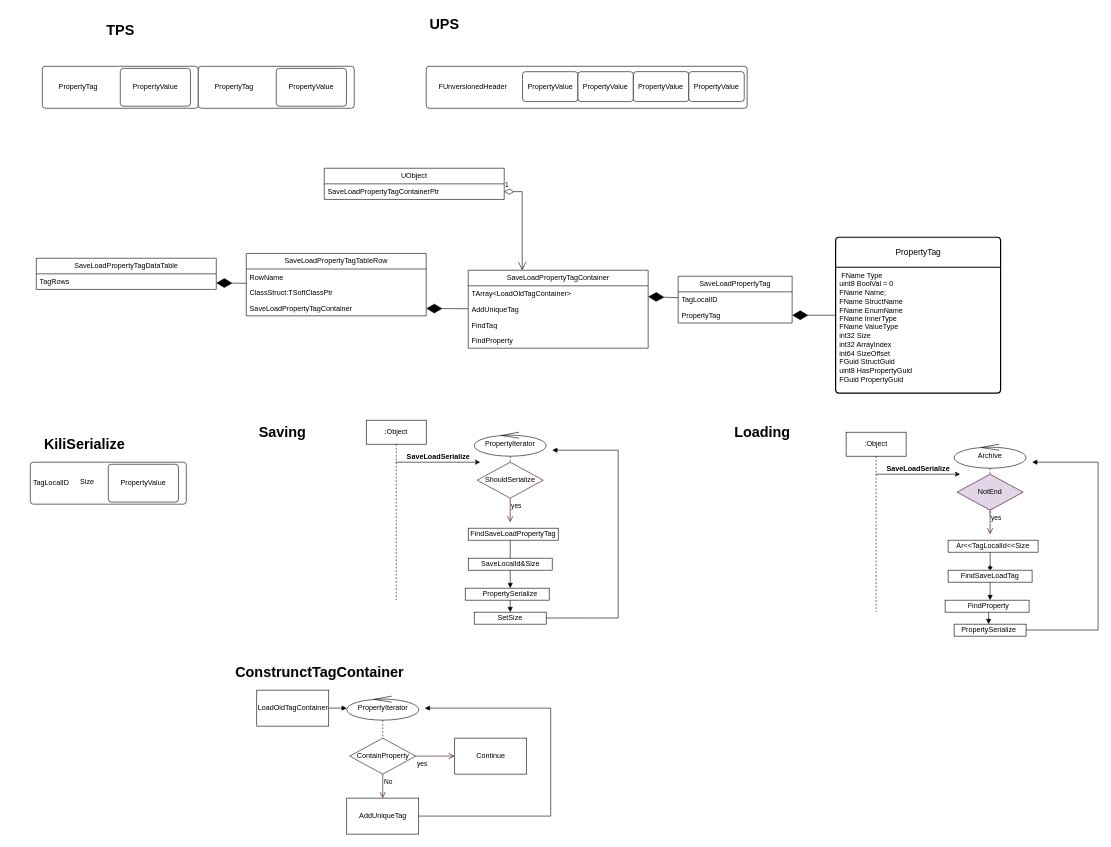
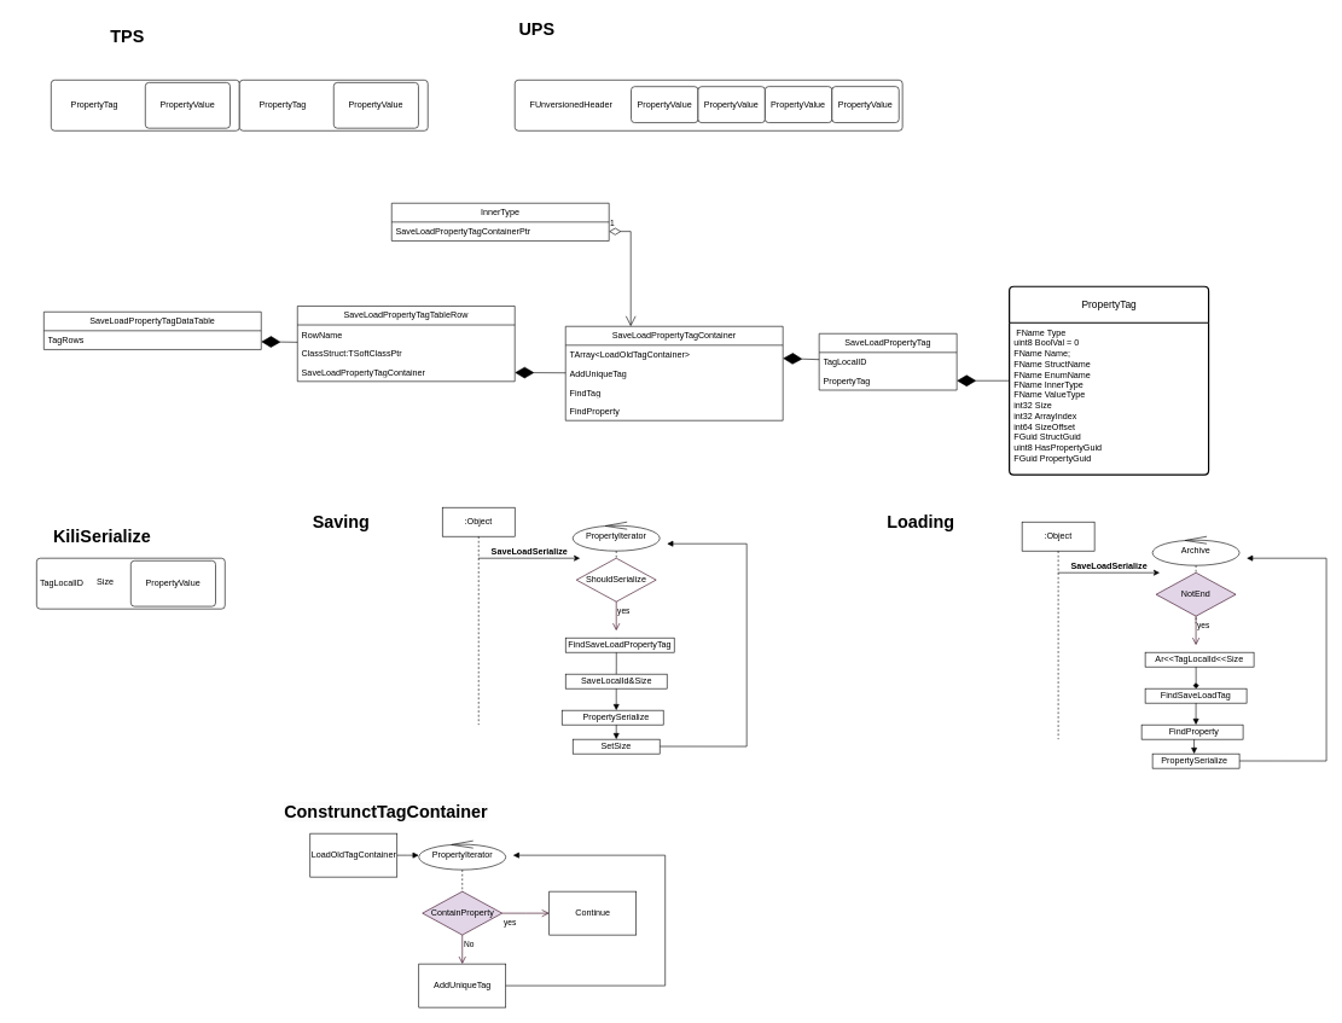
- <mxCell id="4" value="TPS" style="text;strokeColor=none;fillColor=none;html=1;fontSize=24;fontStyle=1;verticalAlign=middle;align=center;" vertex="1" parent="1"><mxGeometry x="150" y="30" width="100" height="40" as="geometry" /></mxCell>
+ <mxCell id="4" value="TPS" style="text;strokeColor=none;fillColor=none;html=1;fontSize=24;fontStyle=1;verticalAlign=middle;align=center;" vertex="1" parent="1"><mxGeometry x="125" y="30" width="100" height="40" as="geometry" /></mxCell>
- <mxCell id="90" value="UObject" style="swimlane;fontStyle=0;childLayout=stackLayout;horizontal=1;startSize=26;fillColor=none;horizontalStack=0;resizeParent=1;resizeParentMax=0;resizeLast=0;collapsible=1;marginBottom=0;whiteSpace=wrap;html=1;" vertex="1" parent="1"><mxGeometry x="540" y="280" width="300" height="52" as="geometry" /></mxCell>
+ <mxCell id="90" value="InnerType" style="swimlane;fontStyle=0;childLayout=stackLayout;horizontal=1;startSize=26;fillColor=none;horizontalStack=0;resizeParent=1;resizeParentMax=0;resizeLast=0;collapsible=1;marginBottom=0;whiteSpace=wrap;html=1;" vertex="1" parent="1"><mxGeometry x="540" y="280" width="300" height="52" as="geometry" /></mxCell>
- <mxCell id="74" value="ContainProperty" style="rhombus;whiteSpace=wrap;html=1;fontColor=#000000;fillColor=#FFFFFF;strokeColor=#33001A;" vertex="1" parent="1"><mxGeometry x="582.5" y="1230" width="110" height="60" as="geometry" /></mxCell>
+ <mxCell id="74" value="ContainProperty" style="rhombus;whiteSpace=wrap;html=1;fontColor=#000000;fillColor=#e1d5e7;strokeColor=#33001A;" vertex="1" parent="1"><mxGeometry x="582.5" y="1230" width="110" height="60" as="geometry" /></mxCell>
